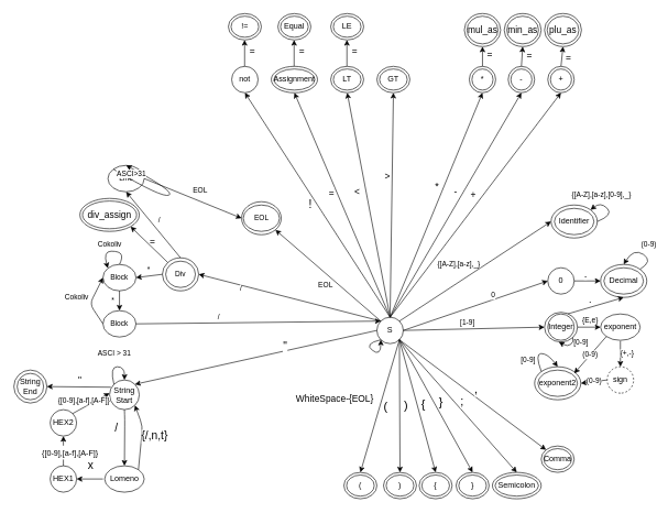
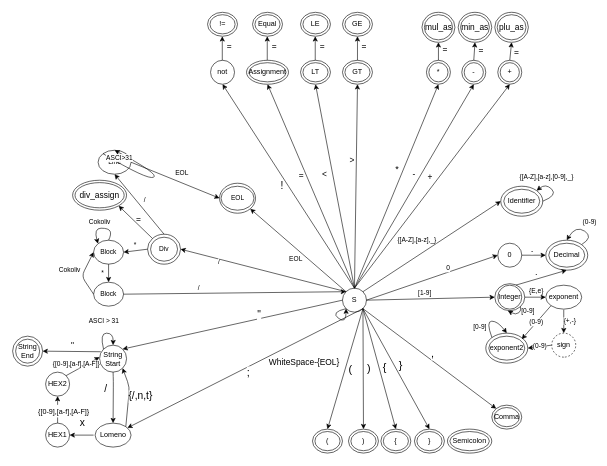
+ <mxCell id="78" value="GE" style="ellipse;shape=doubleEllipse;whiteSpace=wrap;html=1;" vertex="1" parent="1"><mxGeometry x="570" y="20" width="50" height="40" as="geometry" /></mxCell>
+ <mxCell id="80" value="=" style="endArrow=classic;html=1;fontSize=14;entryX=0.5;entryY=1;entryDx=0;entryDy=0;exitX=0.5;exitY=0;exitDx=0;exitDy=0;" edge="1" parent="1" source="73" target="78"><mxGeometry x="0.15" y="-11" width="50" height="50" relative="1" as="geometry"><mxPoint x="500" y="350" as="sourcePoint" /><mxPoint x="550" y="300" as="targetPoint" /><mxPoint as="offset" /></mxGeometry></mxCell>
- <mxCell id="97" value="&lt;font style=&quot;font-size: 18px&quot;&gt;;&lt;/font&gt;" style="endArrow=classic;html=1;fontSize=14;entryX=0.5;entryY=0;entryDx=0;entryDy=0;exitX=1;exitY=1;exitDx=0;exitDy=0;" edge="1" parent="1" source="8" target="96"><mxGeometry x="-0.005" y="9" width="50" height="50" relative="1" as="geometry"><mxPoint x="614.142" y="524.142" as="sourcePoint" /><mxPoint x="836.262" y="690.858" as="targetPoint" /><mxPoint as="offset" /></mxGeometry></mxCell>
+ <mxCell id="97" value="&lt;font style=&quot;font-size: 18px&quot;&gt;;&lt;/font&gt;" style="endArrow=classic;html=1;fontSize=14;exitX=1;exitY=1;exitDx=0;exitDy=0;" edge="1" parent="1" source="8" target="13"><mxGeometry x="-0.005" y="9" width="50" height="50" relative="1" as="geometry"><mxPoint x="614.142" y="524.142" as="sourcePoint" /><mxPoint x="836.262" y="690.858" as="targetPoint" /><mxPoint as="offset" /></mxGeometry></mxCell>
